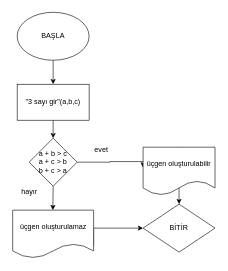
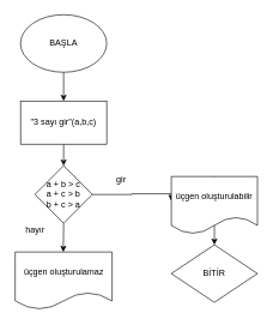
- <mxCell id="9" value="evet" style="text;html=1;align=center;verticalAlign=middle;resizable=0;points=[];autosize=1;strokeColor=none;fillColor=none;" vertex="1" parent="1"><mxGeometry x="143" y="235" width="50" height="30" as="geometry" /></mxCell>
+ <mxCell id="9" value="gir" style="text;html=1;align=center;verticalAlign=middle;resizable=0;points=[];autosize=1;strokeColor=none;fillColor=none;" vertex="1" parent="1"><mxGeometry x="143" y="235" width="50" height="30" as="geometry" /></mxCell>
- <mxCell id="13" style="edgeStyle=orthogonalEdgeStyle;rounded=0;orthogonalLoop=1;jettySize=auto;html=1;exitX=1;exitY=0.75;exitDx=0;exitDy=0;entryX=0;entryY=0.5;entryDx=0;entryDy=0;" edge="1" parent="1" source="14" target="15"><mxGeometry relative="1" as="geometry"><Array as="points"><mxPoint x="156" y="380" /></Array></mxGeometry></mxCell>
